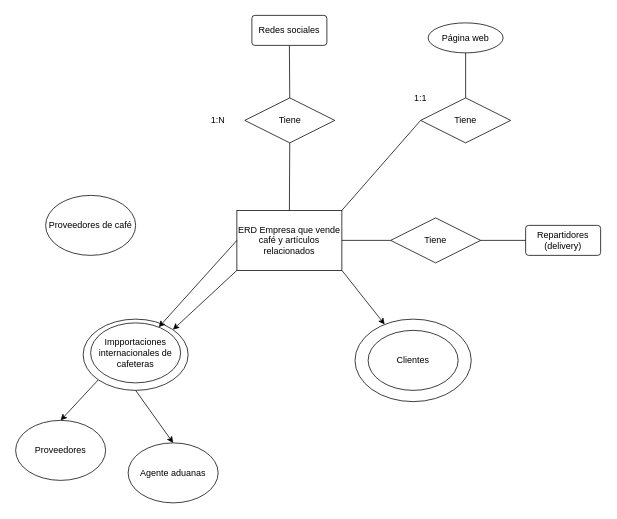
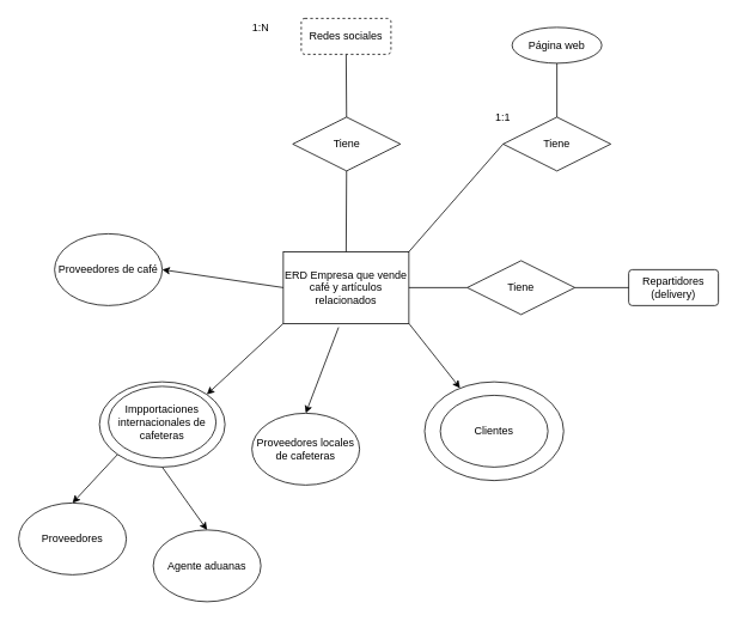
- <mxCell id="19" value="Redes sociales" style="rounded=1;arcSize=10;whiteSpace=wrap;html=1;align=center;" vertex="1" parent="1"><mxGeometry x="335" y="20" width="100" height="40" as="geometry" /></mxCell>
+ <mxCell id="19" value="Redes sociales" style="rounded=1;arcSize=10;whiteSpace=wrap;html=1;align=center;dashed=1;" vertex="1" parent="1"><mxGeometry x="335" y="20" width="100" height="40" as="geometry" /></mxCell>
- <mxCell id="21" value="1:N" style="text;html=1;strokeColor=none;fillColor=none;align=center;verticalAlign=middle;whiteSpace=wrap;rounded=0;" vertex="1" parent="1"><mxGeometry x="270" y="150" width="40" height="20" as="geometry" /></mxCell>
+ <mxCell id="21" value="1:N" style="text;html=1;strokeColor=none;fillColor=none;align=center;verticalAlign=middle;whiteSpace=wrap;rounded=0;" vertex="1" parent="1"><mxGeometry x="270" y="20" width="40" height="20" as="geometry" /></mxCell>
- <mxCell id="9" value="" style="endArrow=classic;html=1;exitX=0;exitY=0.5;exitDx=0;exitDy=0;" edge="1" parent="1" source="4" target="6"><mxGeometry width="50" height="50" relative="1" as="geometry"><mxPoint x="60" y="210" as="sourcePoint" /><mxPoint x="110" y="160" as="targetPoint" /></mxGeometry></mxCell>
+ <mxCell id="9" value="" style="endArrow=classic;html=1;exitX=0;exitY=0.5;exitDx=0;exitDy=0;entryX=1;entryY=0.5;entryDx=0;entryDy=0;" edge="1" parent="1" source="4" target="5"><mxGeometry width="50" height="50" relative="1" as="geometry"><mxPoint x="60" y="210" as="sourcePoint" /><mxPoint x="110" y="160" as="targetPoint" /></mxGeometry></mxCell>
+ <mxCell id="15" value="" style="endArrow=classic;html=1;entryX=0.5;entryY=0;entryDx=0;entryDy=0;exitX=0.44;exitY=1.053;exitDx=0;exitDy=0;exitPerimeter=0;" edge="1" parent="1" source="4" target="7"><mxGeometry width="50" height="50" relative="1" as="geometry"><mxPoint x="390" y="440" as="sourcePoint" /><mxPoint x="440" y="390" as="targetPoint" /></mxGeometry></mxCell>
+ <mxCell id="7" value="Proveedores locales de cafeteras" style="ellipse;whiteSpace=wrap;html=1;" vertex="1" parent="1"><mxGeometry x="280" y="460" width="120" height="80" as="geometry" /></mxCell>
